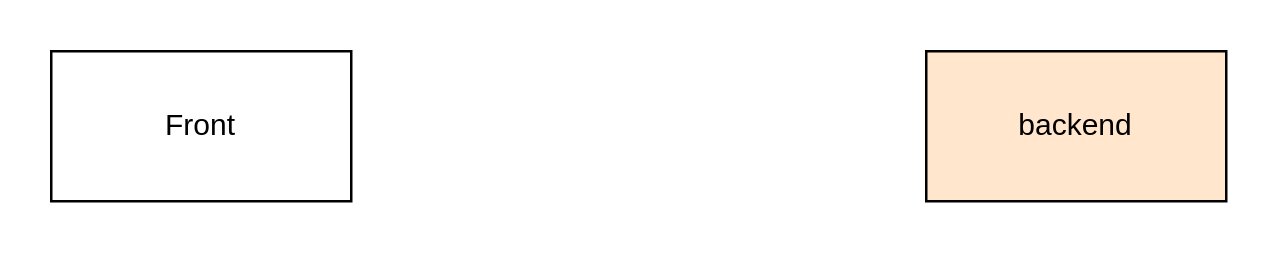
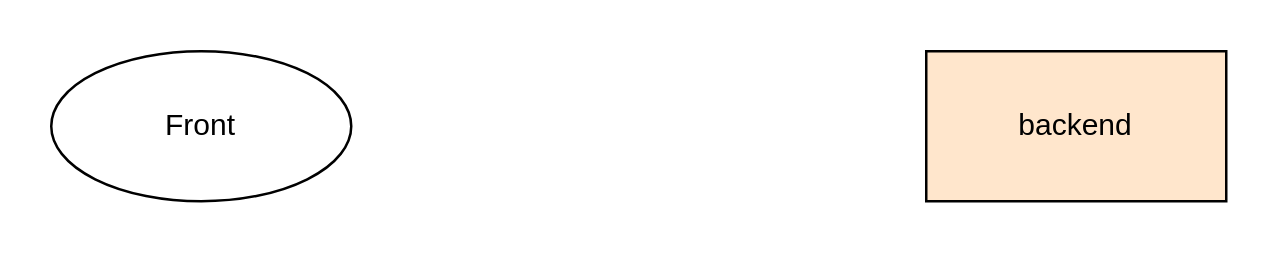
- <mxCell id="2" value="Front&lt;br&gt;" style="rounded=0;whiteSpace=wrap;html=1;" vertex="1" parent="1"><mxGeometry x="20" y="20" width="120" height="60" as="geometry" /></mxCell>
+ <mxCell id="2" value="Front&lt;br&gt;" style="ellipse;whiteSpace=wrap;html=1;" vertex="1" parent="1"><mxGeometry x="20" y="20" width="120" height="60" as="geometry" /></mxCell>
